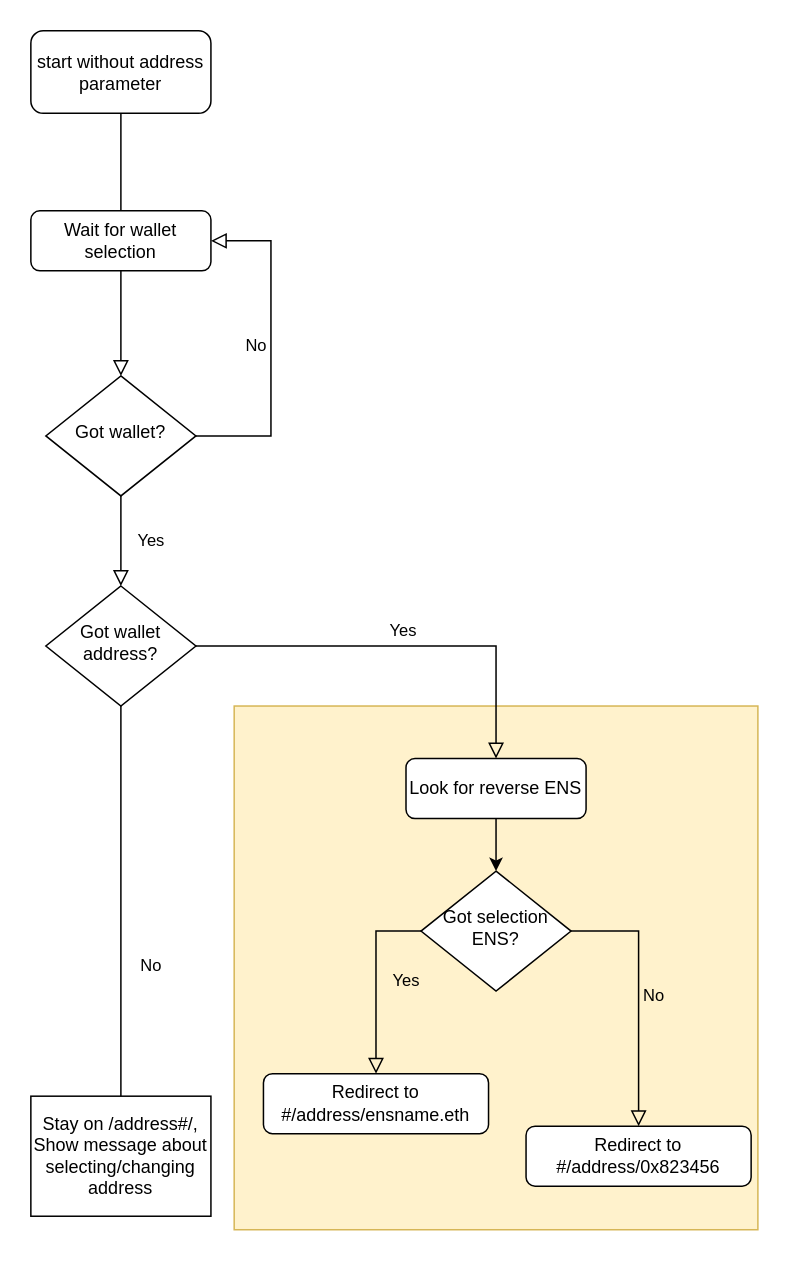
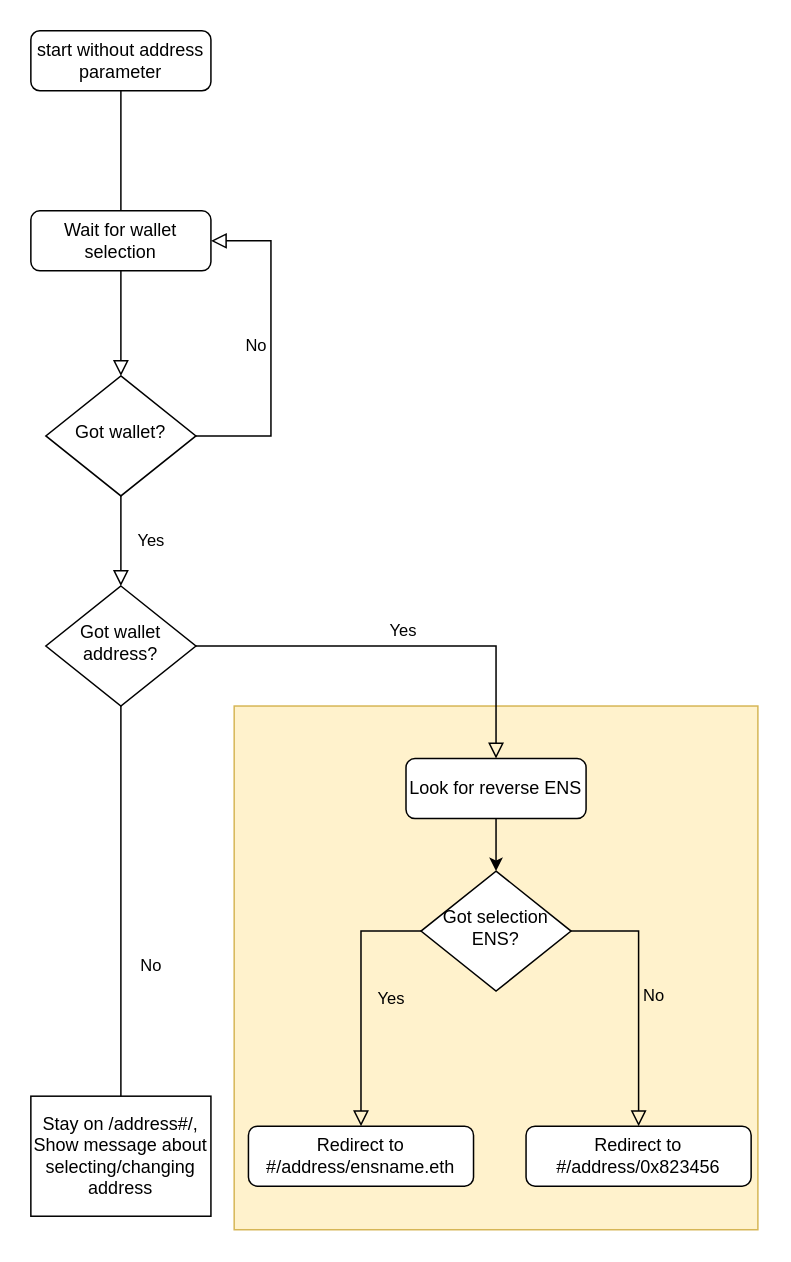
- <mxCell id="4" value="start without address parameter" style="rounded=1;whiteSpace=wrap;html=1;fontSize=12;glass=0;strokeWidth=1;shadow=0;" parent="1" vertex="1"><mxGeometry x="20" y="20" width="120" height="55" as="geometry" /></mxCell>
+ <mxCell id="4" value="start without address parameter" style="rounded=1;whiteSpace=wrap;html=1;fontSize=12;glass=0;strokeWidth=1;shadow=0;" parent="1" vertex="1"><mxGeometry x="20" y="20" width="120" height="40" as="geometry" /></mxCell>
- <mxCell id="13" value="Redirect to #/address/ensname.eth" style="rounded=1;whiteSpace=wrap;html=1;fontSize=12;glass=0;strokeWidth=1;shadow=0;" parent="1" vertex="1"><mxGeometry x="175" y="715" width="150" height="40" as="geometry" /></mxCell>
+ <mxCell id="13" value="Redirect to #/address/ensname.eth" style="rounded=1;whiteSpace=wrap;html=1;fontSize=12;glass=0;strokeWidth=1;shadow=0;" parent="1" vertex="1"><mxGeometry x="165" y="750" width="150" height="40" as="geometry" /></mxCell>
